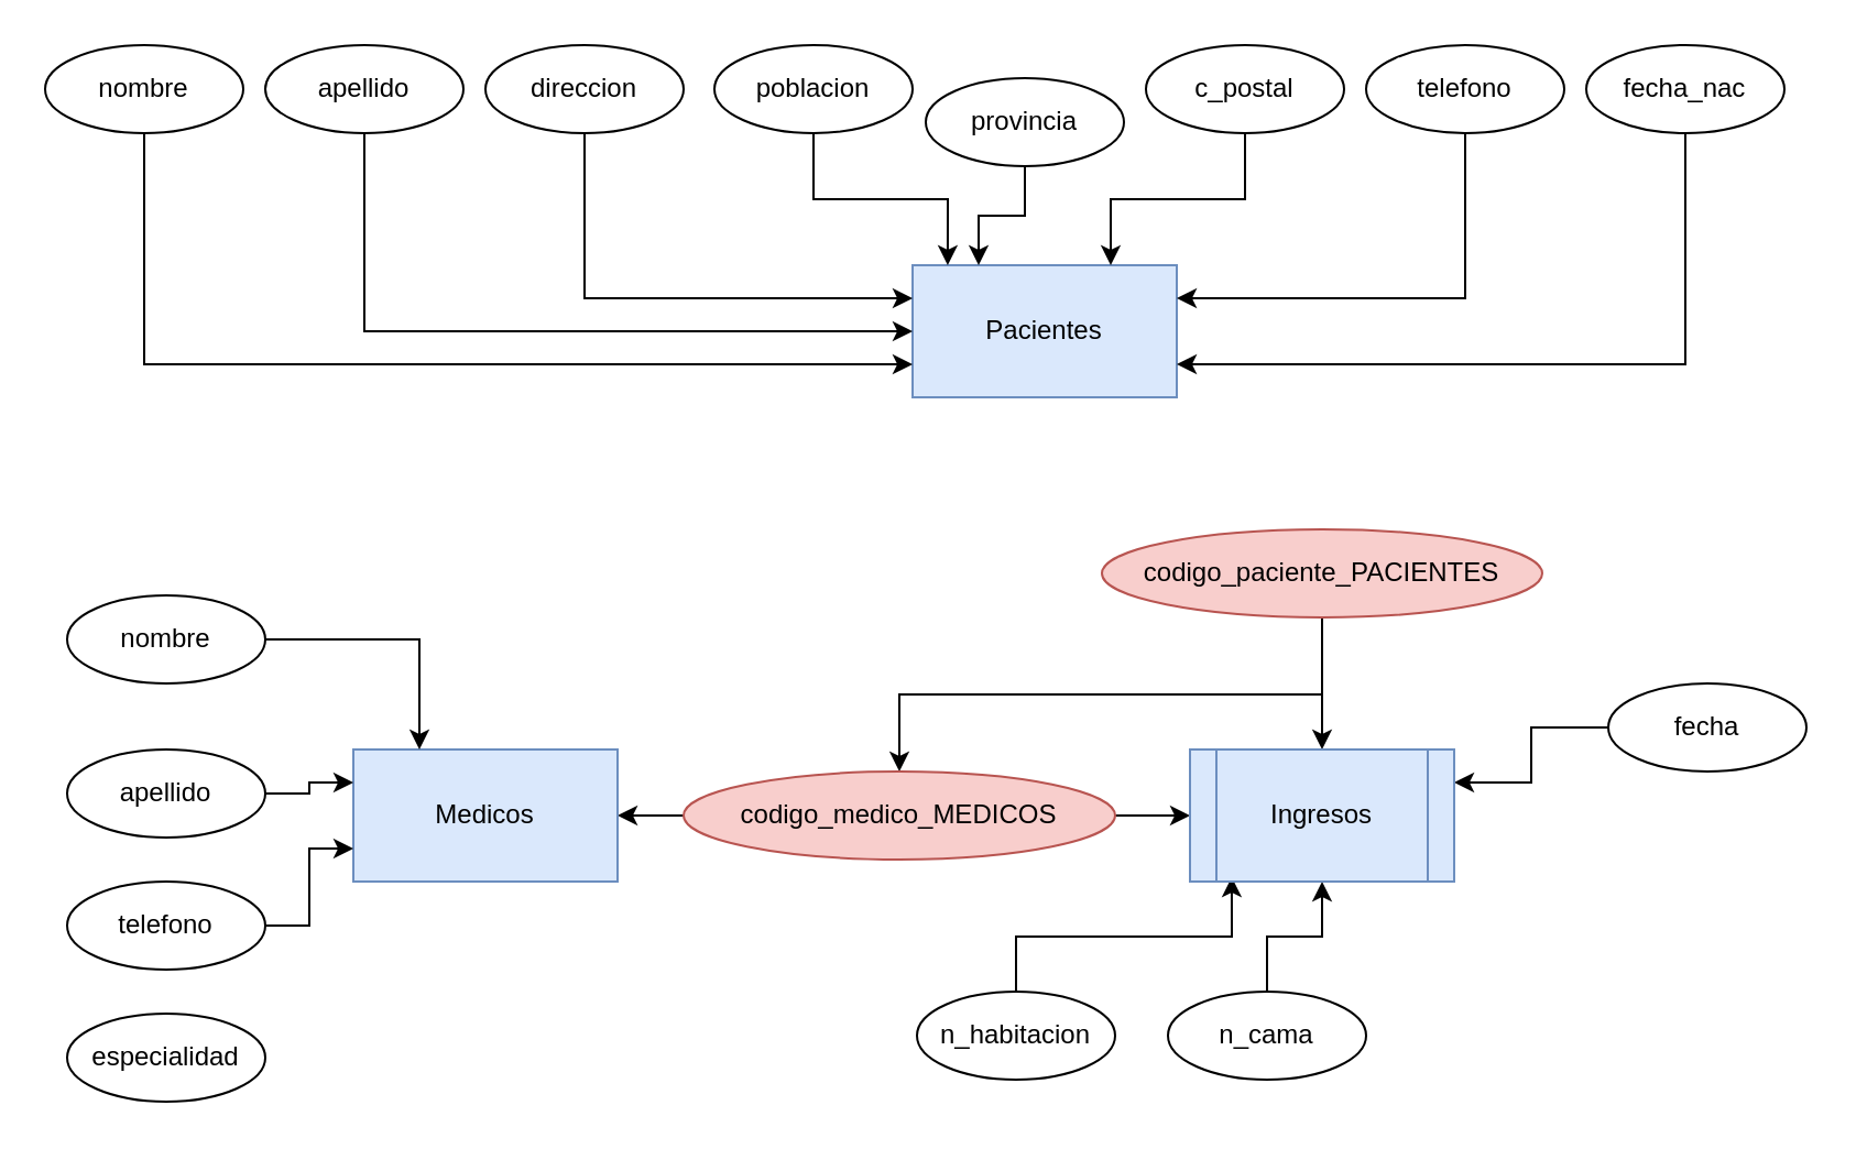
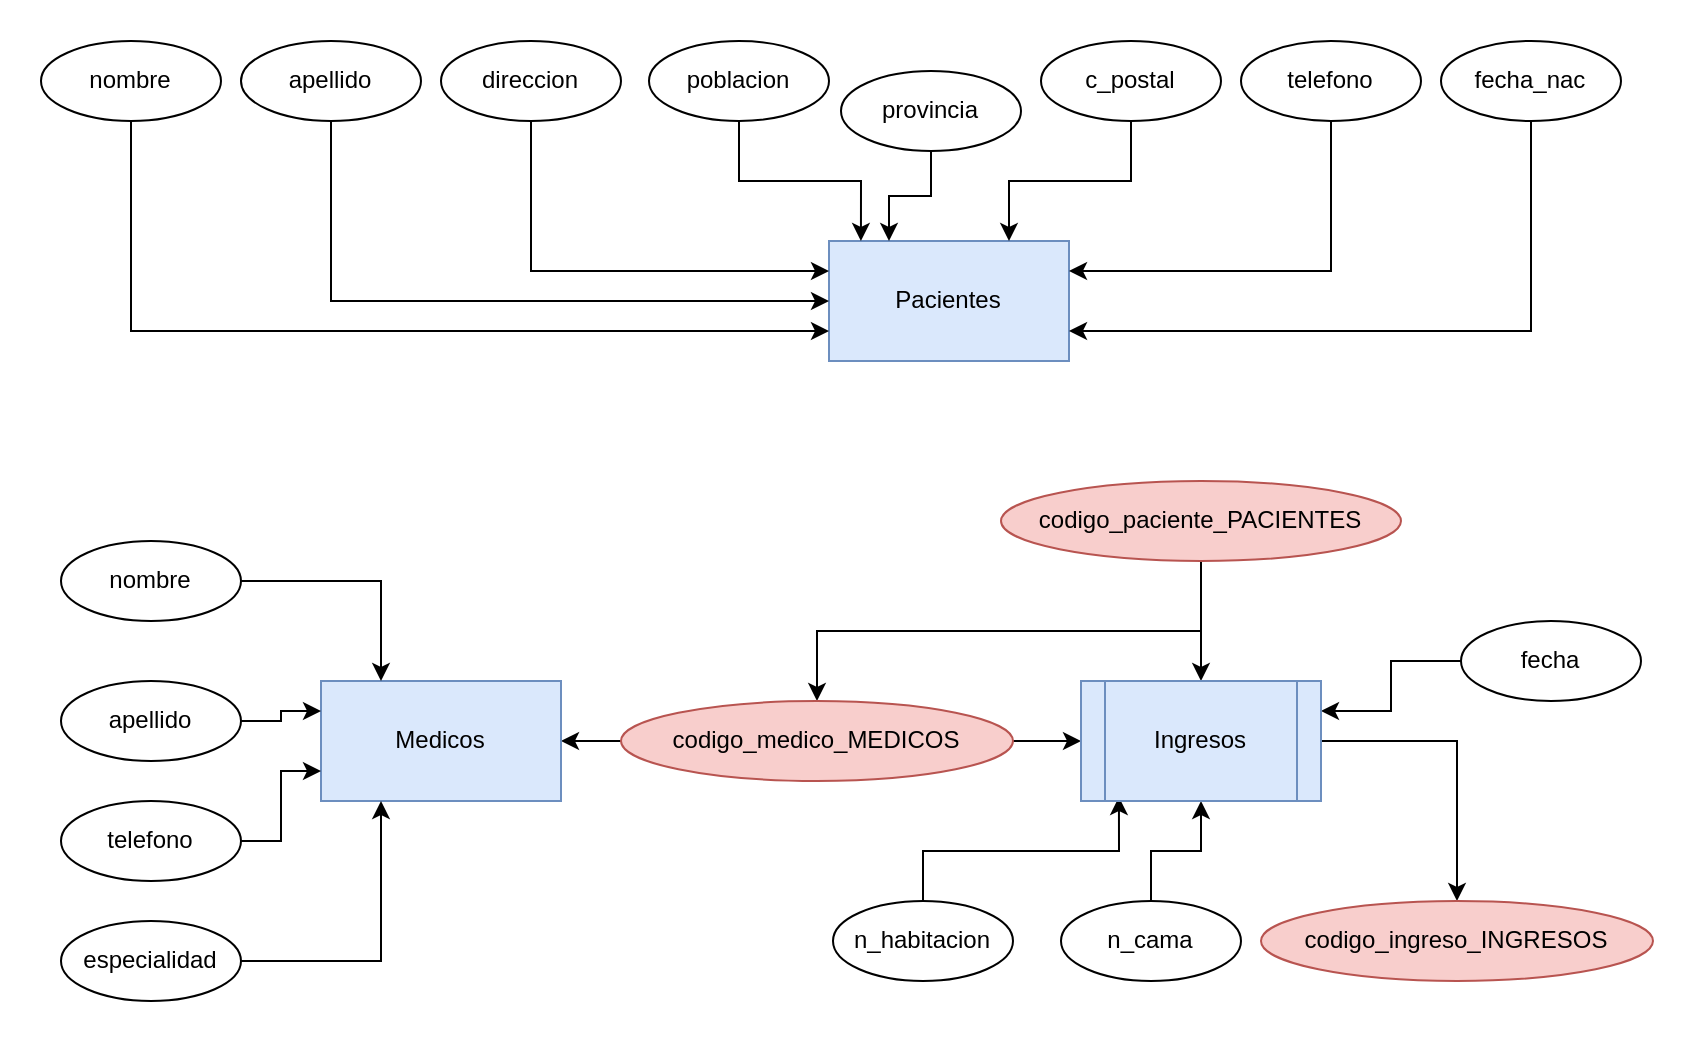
+ <mxCell id="36" style="edgeStyle=orthogonalEdgeStyle;rounded=0;orthogonalLoop=1;jettySize=auto;html=1;entryX=0.5;entryY=0;entryDx=0;entryDy=0;exitX=1;exitY=0.5;exitDx=0;exitDy=0;" edge="1" parent="1" source="44" target="37"><mxGeometry relative="1" as="geometry"><mxPoint x="660" y="370" as="sourcePoint" /></mxGeometry></mxCell>
+ <mxCell id="37" value="codigo_ingreso_INGRESOS" style="ellipse;whiteSpace=wrap;html=1;fillColor=#f8cecc;strokeColor=#b85450;" vertex="1" parent="1"><mxGeometry x="630" y="450" width="196" height="40" as="geometry" /></mxCell>
+ <mxCell id="34" style="edgeStyle=orthogonalEdgeStyle;rounded=0;orthogonalLoop=1;jettySize=auto;html=1;entryX=0.25;entryY=1;entryDx=0;entryDy=0;" edge="1" parent="26" source="35" target="27"><mxGeometry relative="1" as="geometry" /></mxCell>
